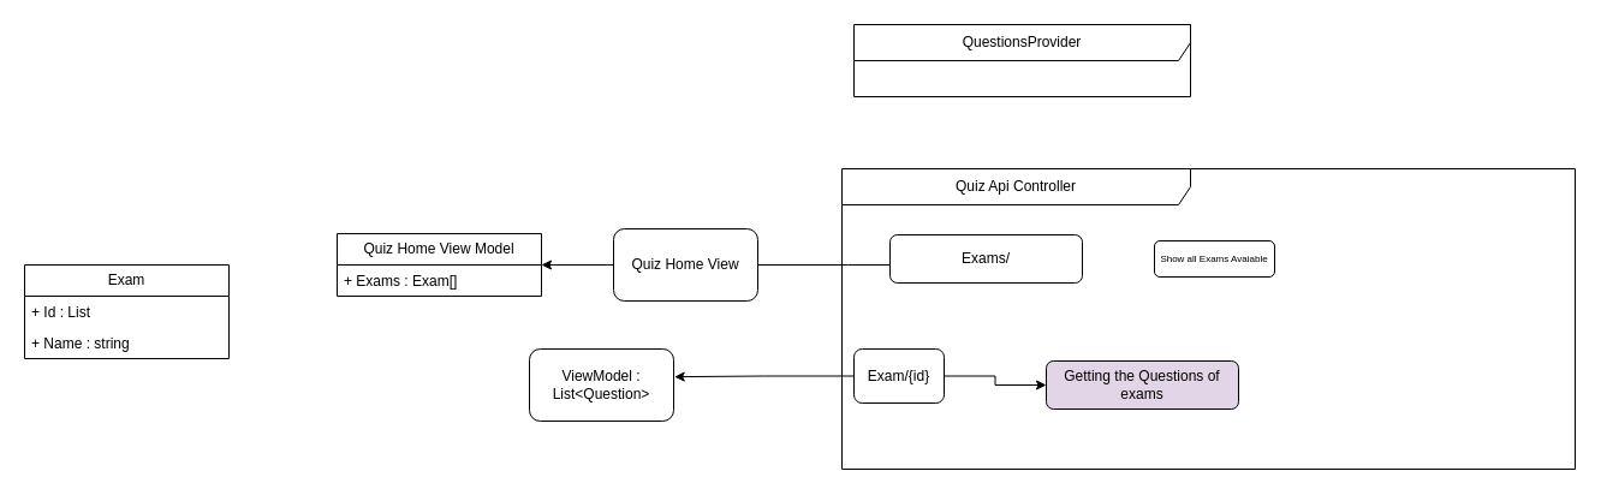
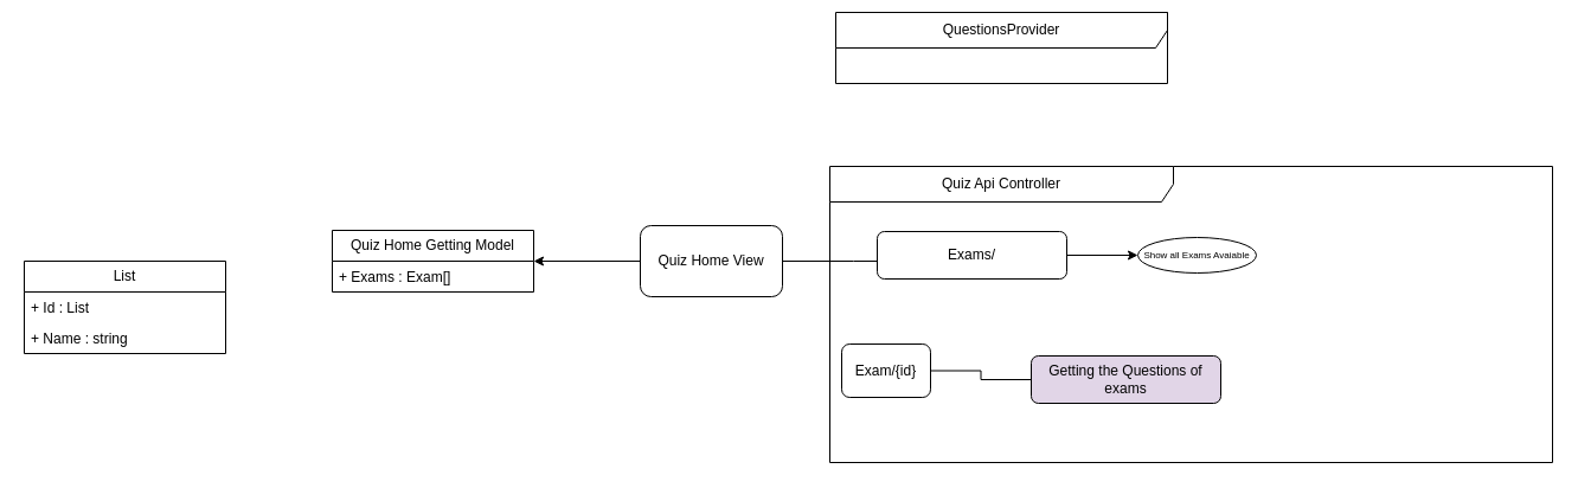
- <mxCell id="7" value="QuestionsProvider" style="shape=umlFrame;whiteSpace=wrap;html=1;pointerEvents=0;width=290;height=30;" parent="1" vertex="1"><mxGeometry x="710" y="20" width="280" height="60" as="geometry" /></mxCell>
+ <mxCell id="7" value="QuestionsProvider" style="shape=umlFrame;whiteSpace=wrap;html=1;pointerEvents=0;width=290;height=30;" parent="1" vertex="1"><mxGeometry x="705" y="10" width="280" height="60" as="geometry" /></mxCell>
- <mxCell id="8" value="Quiz Home View Model" style="swimlane;fontStyle=0;childLayout=stackLayout;horizontal=1;startSize=26;fillColor=none;horizontalStack=0;resizeParent=1;resizeParentMax=0;resizeLast=0;collapsible=1;marginBottom=0;whiteSpace=wrap;html=1;" parent="1" vertex="1"><mxGeometry x="280" y="194" width="170" height="52" as="geometry" /></mxCell>
+ <mxCell id="8" value="Quiz Home Getting Model" style="swimlane;fontStyle=0;childLayout=stackLayout;horizontal=1;startSize=26;fillColor=none;horizontalStack=0;resizeParent=1;resizeParentMax=0;resizeLast=0;collapsible=1;marginBottom=0;whiteSpace=wrap;html=1;" parent="1" vertex="1"><mxGeometry x="280" y="194" width="170" height="52" as="geometry" /></mxCell>
+ <mxCell id="18" value="" style="edgeStyle=orthogonalEdgeStyle;rounded=0;orthogonalLoop=1;jettySize=auto;html=1;" parent="1" source="19" target="6" edge="1"><mxGeometry relative="1" as="geometry" /></mxCell>
- <mxCell id="6" value="Show all Exams Avaiable" style="rounded=1;whiteSpace=wrap;html=1;fontSize=8;" parent="1" vertex="1"><mxGeometry x="960" y="200" width="100" height="30" as="geometry" /></mxCell>
+ <mxCell id="6" value="Show all Exams Avaiable" style="ellipse;whiteSpace=wrap;html=1;fontSize=8;" parent="1" vertex="1"><mxGeometry x="960" y="200" width="100" height="30" as="geometry" /></mxCell>
- <mxCell id="5" value="Quiz Home View" style="rounded=1;whiteSpace=wrap;html=1;" parent="1" vertex="1"><mxGeometry x="510" y="190" width="120" height="60" as="geometry" /></mxCell>
+ <mxCell id="5" value="Quiz Home View" style="rounded=1;whiteSpace=wrap;html=1;" parent="1" vertex="1"><mxGeometry x="540" y="190" width="120" height="60" as="geometry" /></mxCell>
- <mxCell id="10" value="Exam" style="swimlane;fontStyle=0;childLayout=stackLayout;horizontal=1;startSize=26;fillColor=none;horizontalStack=0;resizeParent=1;resizeParentMax=0;resizeLast=0;collapsible=1;marginBottom=0;whiteSpace=wrap;html=1;" parent="1" vertex="1"><mxGeometry x="20" y="220" width="170" height="78" as="geometry" /></mxCell>
+ <mxCell id="10" value="List" style="swimlane;fontStyle=0;childLayout=stackLayout;horizontal=1;startSize=26;fillColor=none;horizontalStack=0;resizeParent=1;resizeParentMax=0;resizeLast=0;collapsible=1;marginBottom=0;whiteSpace=wrap;html=1;" parent="1" vertex="1"><mxGeometry x="20" y="220" width="170" height="78" as="geometry" /></mxCell>
- <mxCell id="14" value="" style="edgeStyle=orthogonalEdgeStyle;rounded=0;orthogonalLoop=1;jettySize=auto;html=1;entryX=1.006;entryY=0.386;entryDx=0;entryDy=0;entryPerimeter=0;" parent="1" source="15" target="17" edge="1"><mxGeometry relative="1" as="geometry"><mxPoint x="640" y="340" as="targetPoint" /></mxGeometry></mxCell>
- <mxCell id="17" value="ViewModel : List&amp;lt;Question&amp;gt;" style="rounded=1;whiteSpace=wrap;html=1;" parent="1" vertex="1"><mxGeometry x="440" y="290" width="120" height="60" as="geometry" /></mxCell>
- <mxCell id="13" value="" style="edgeStyle=orthogonalEdgeStyle;rounded=0;orthogonalLoop=1;jettySize=auto;html=1;" parent="1" source="15" target="16" edge="1"><mxGeometry relative="1" as="geometry" /></mxCell>
+ <mxCell id="13" value="" style="edgeStyle=orthogonalEdgeStyle;rounded=0;orthogonalLoop=1;jettySize=auto;html=1;endArrow=none;" parent="1" source="15" target="16" edge="1"><mxGeometry relative="1" as="geometry" /></mxCell>
